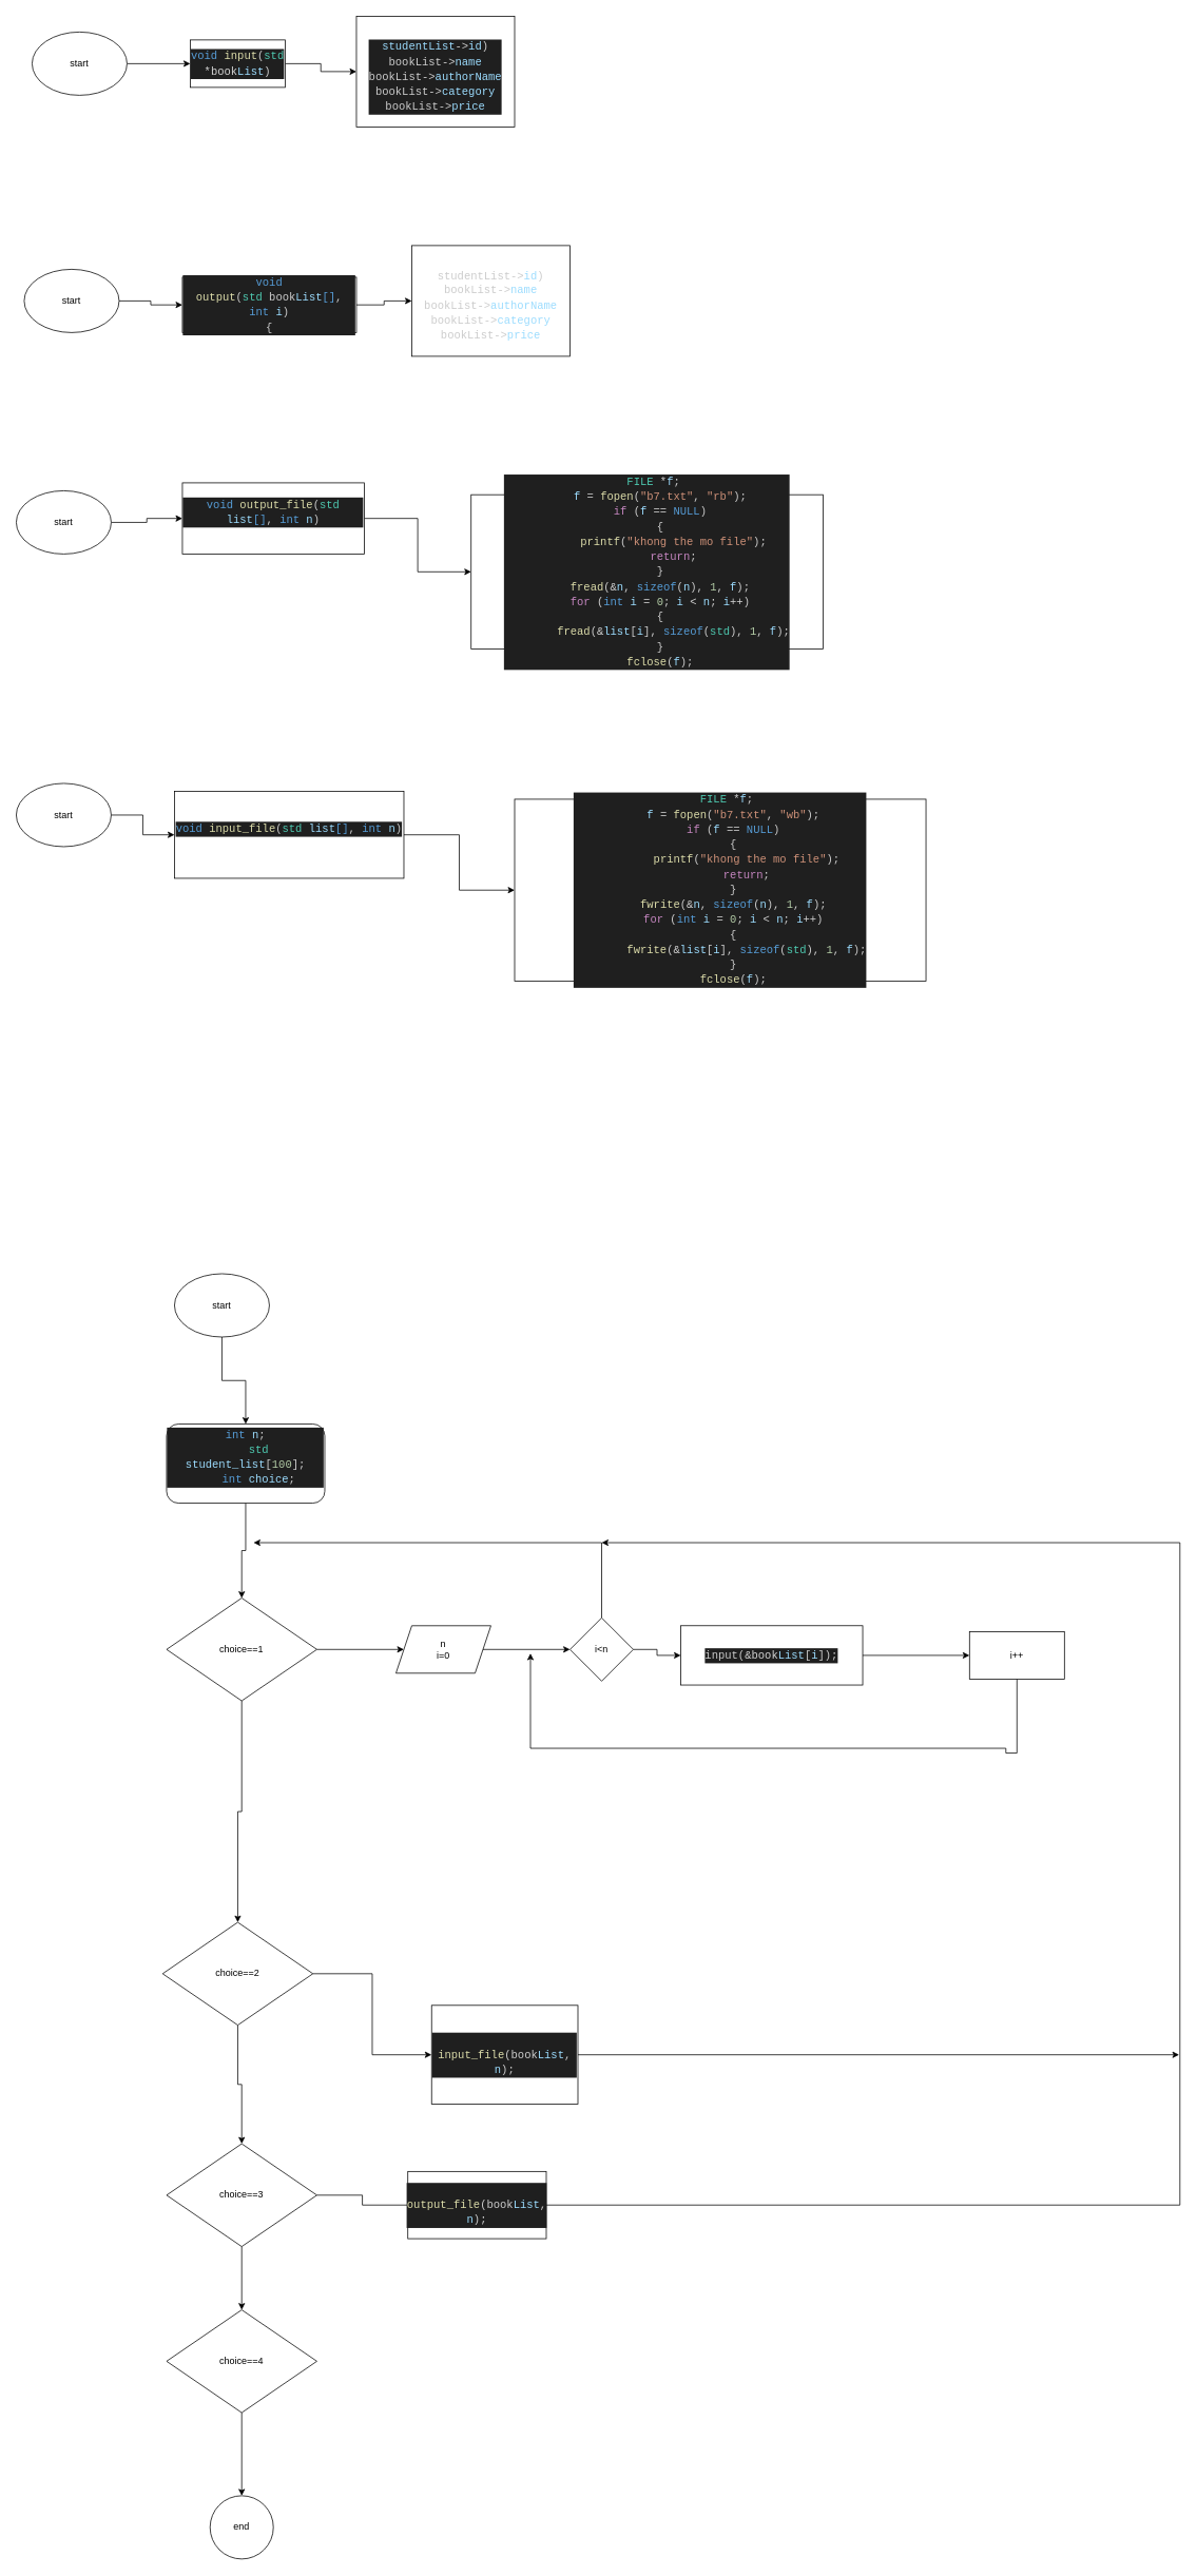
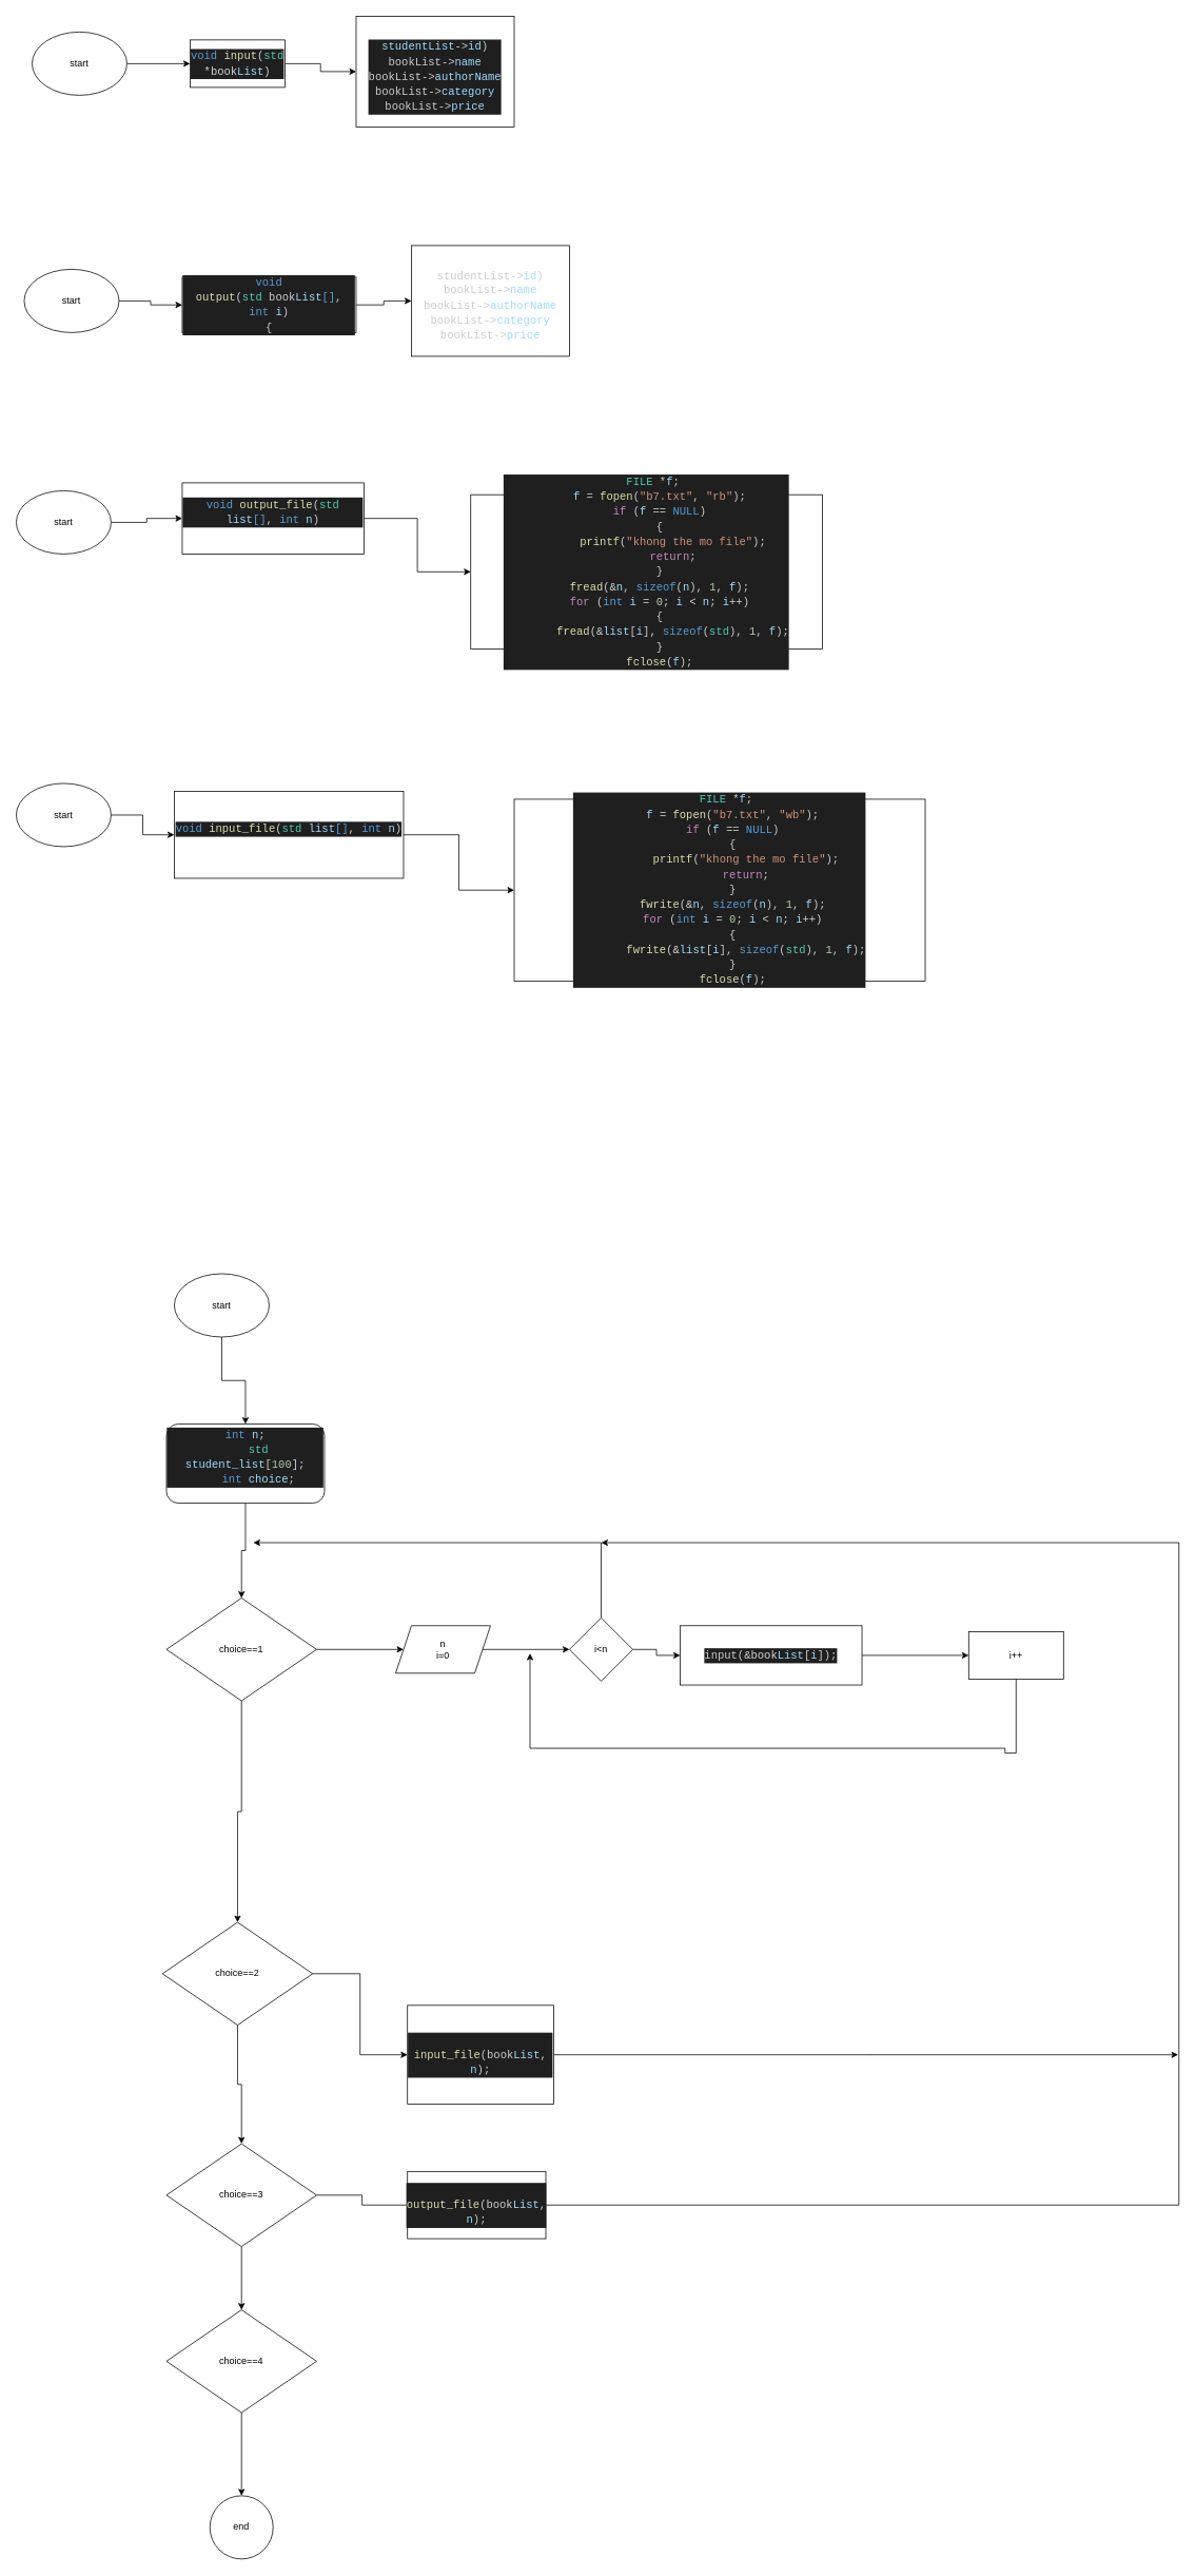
- <mxCell id="42" value="&lt;br&gt;&lt;div style=&quot;color: rgb(204, 204, 204); background-color: rgb(31, 31, 31); font-family: Consolas, &amp;quot;Courier New&amp;quot;, monospace; font-weight: normal; font-size: 14px; line-height: 19px;&quot;&gt;&lt;div&gt;&lt;span style=&quot;color: #cccccc;&quot;&gt;&amp;nbsp; &amp;nbsp; &amp;nbsp; &amp;nbsp; &amp;nbsp; &amp;nbsp; &lt;/span&gt;&lt;span style=&quot;color: #dcdcaa;&quot;&gt;input_file&lt;/span&gt;&lt;span style=&quot;color: #cccccc;&quot;&gt;(book&lt;/span&gt;&lt;span style=&quot;color: #9cdcfe;&quot;&gt;List&lt;/span&gt;&lt;span style=&quot;color: #cccccc;&quot;&gt;, &lt;/span&gt;&lt;span style=&quot;color: #9cdcfe;&quot;&gt;n&lt;/span&gt;&lt;span style=&quot;color: #cccccc;&quot;&gt;);&lt;/span&gt;&lt;/div&gt;&lt;/div&gt;&lt;br&gt;" style="whiteSpace=wrap;html=1;" parent="1" vertex="1"><mxGeometry x="545" y="2535" width="185" height="125" as="geometry" /></mxCell>
+ <mxCell id="42" value="&lt;br&gt;&lt;div style=&quot;color: rgb(204, 204, 204); background-color: rgb(31, 31, 31); font-family: Consolas, &amp;quot;Courier New&amp;quot;, monospace; font-weight: normal; font-size: 14px; line-height: 19px;&quot;&gt;&lt;div&gt;&lt;span style=&quot;color: #cccccc;&quot;&gt;&amp;nbsp; &amp;nbsp; &amp;nbsp; &amp;nbsp; &amp;nbsp; &amp;nbsp; &lt;/span&gt;&lt;span style=&quot;color: #dcdcaa;&quot;&gt;input_file&lt;/span&gt;&lt;span style=&quot;color: #cccccc;&quot;&gt;(book&lt;/span&gt;&lt;span style=&quot;color: #9cdcfe;&quot;&gt;List&lt;/span&gt;&lt;span style=&quot;color: #cccccc;&quot;&gt;, &lt;/span&gt;&lt;span style=&quot;color: #9cdcfe;&quot;&gt;n&lt;/span&gt;&lt;span style=&quot;color: #cccccc;&quot;&gt;);&lt;/span&gt;&lt;/div&gt;&lt;/div&gt;&lt;br&gt;" style="whiteSpace=wrap;html=1;" parent="1" vertex="1"><mxGeometry x="515" y="2535" width="185" height="125" as="geometry" /></mxCell>
